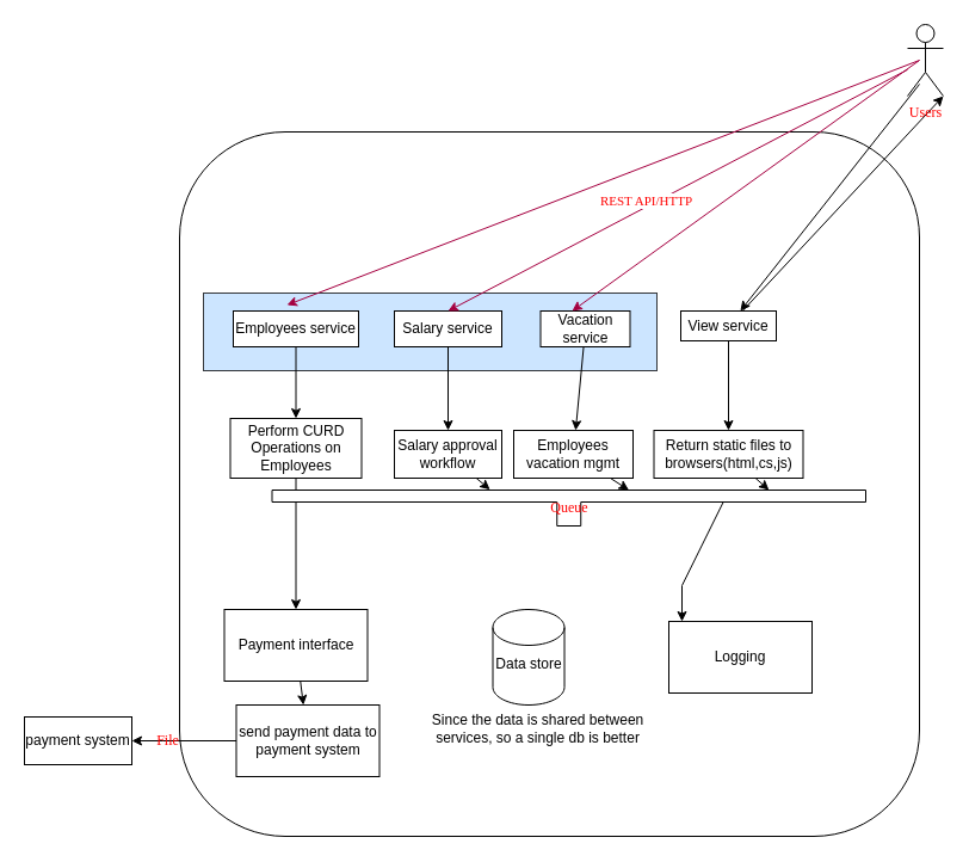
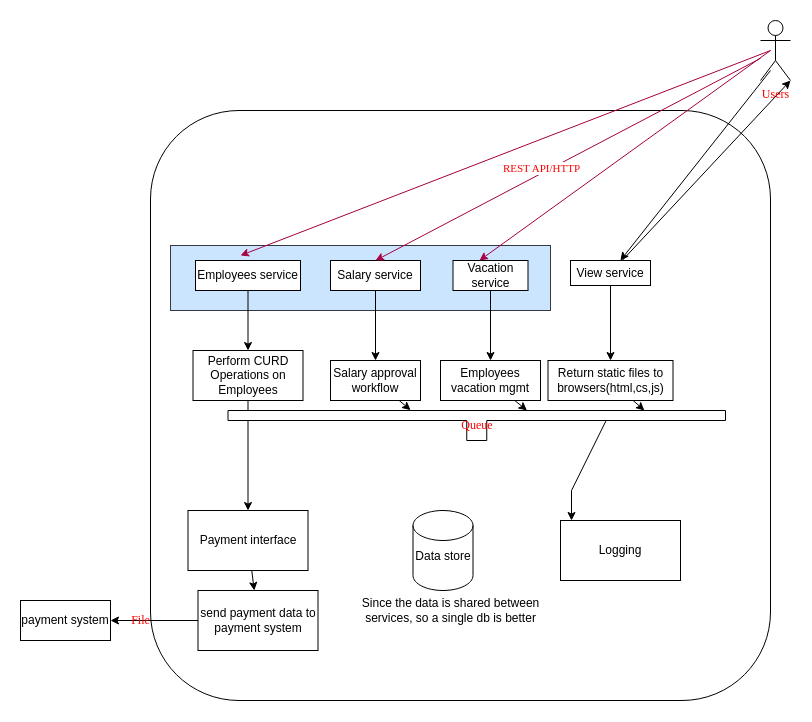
- <mxCell id="15" value="Employees vacation mgmt" style="rounded=0;whiteSpace=wrap;html=1;" vertex="1" parent="1"><mxGeometry x="430" y="360" width="100" height="40" as="geometry" /></mxCell>
+ <mxCell id="15" value="Employees vacation mgmt" style="rounded=0;whiteSpace=wrap;html=1;" vertex="1" parent="1"><mxGeometry x="440" y="360" width="100" height="40" as="geometry" /></mxCell>
